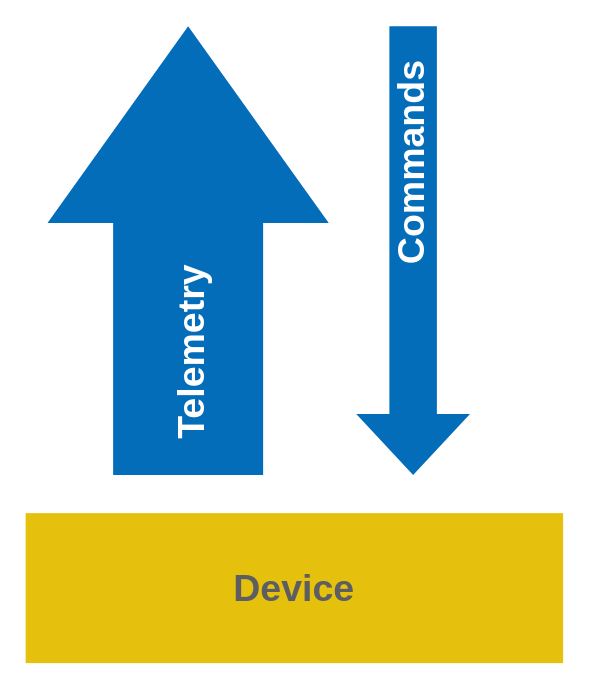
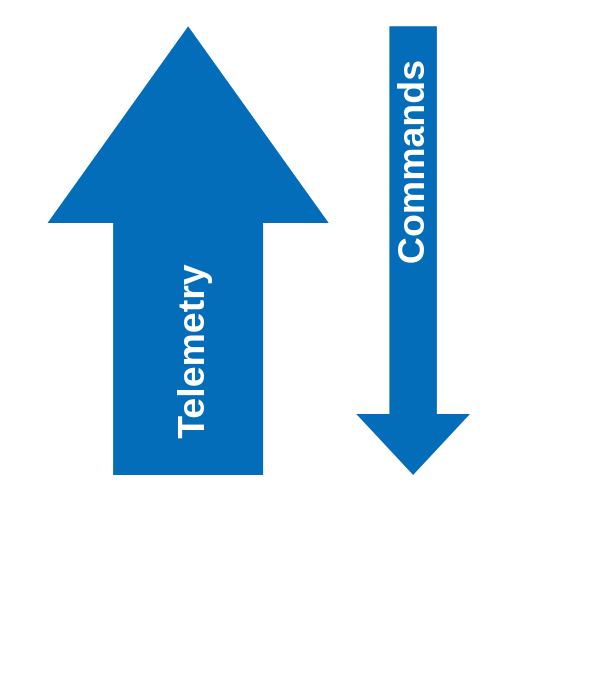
- <mxCell id="3" value="Device" style="rounded=0;whiteSpace=wrap;html=1;strokeColor=none;fillColor=#e5c10e;fontStyle=1;fontSize=30;fontColor=#5D5E61;" vertex="1" parent="1"><mxGeometry x="20" y="410" width="430" height="120" as="geometry" /></mxCell>
